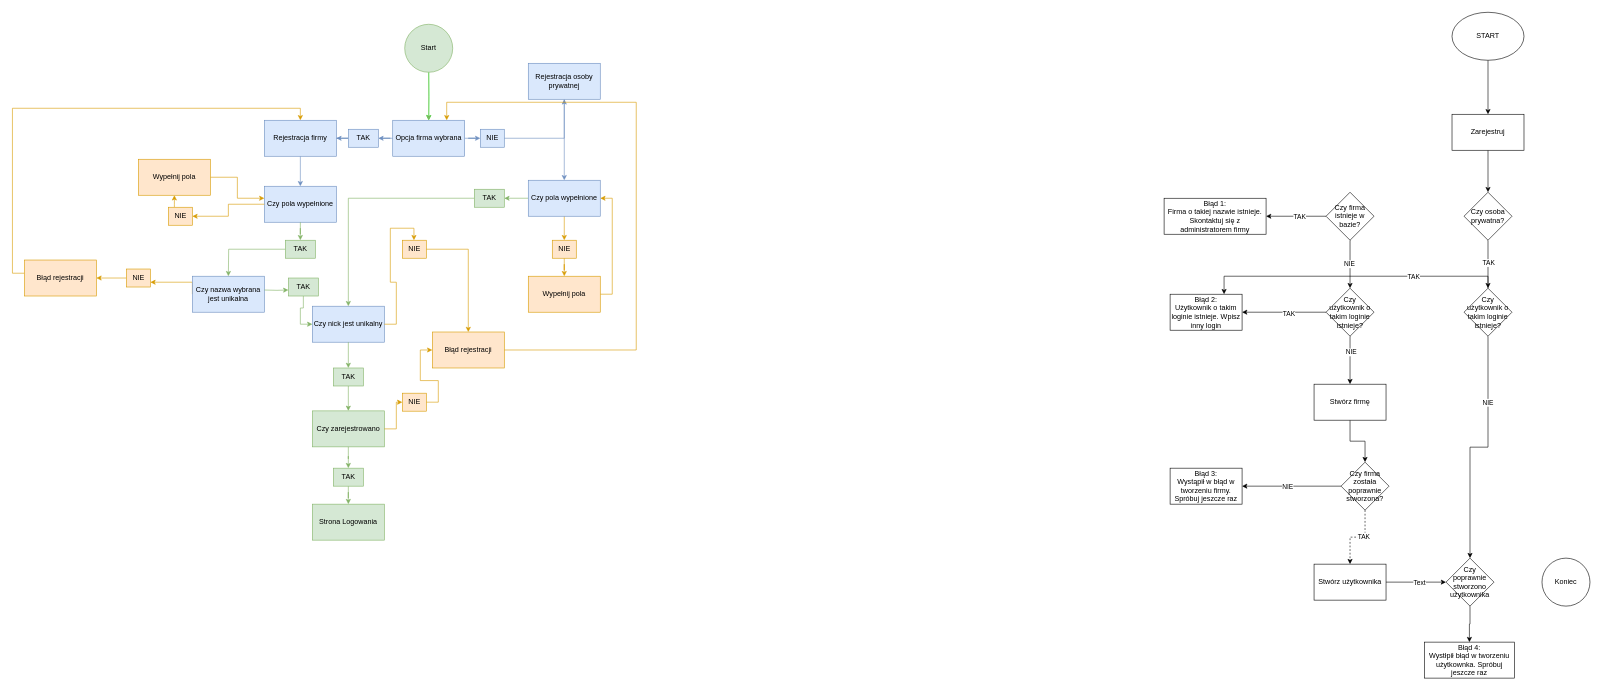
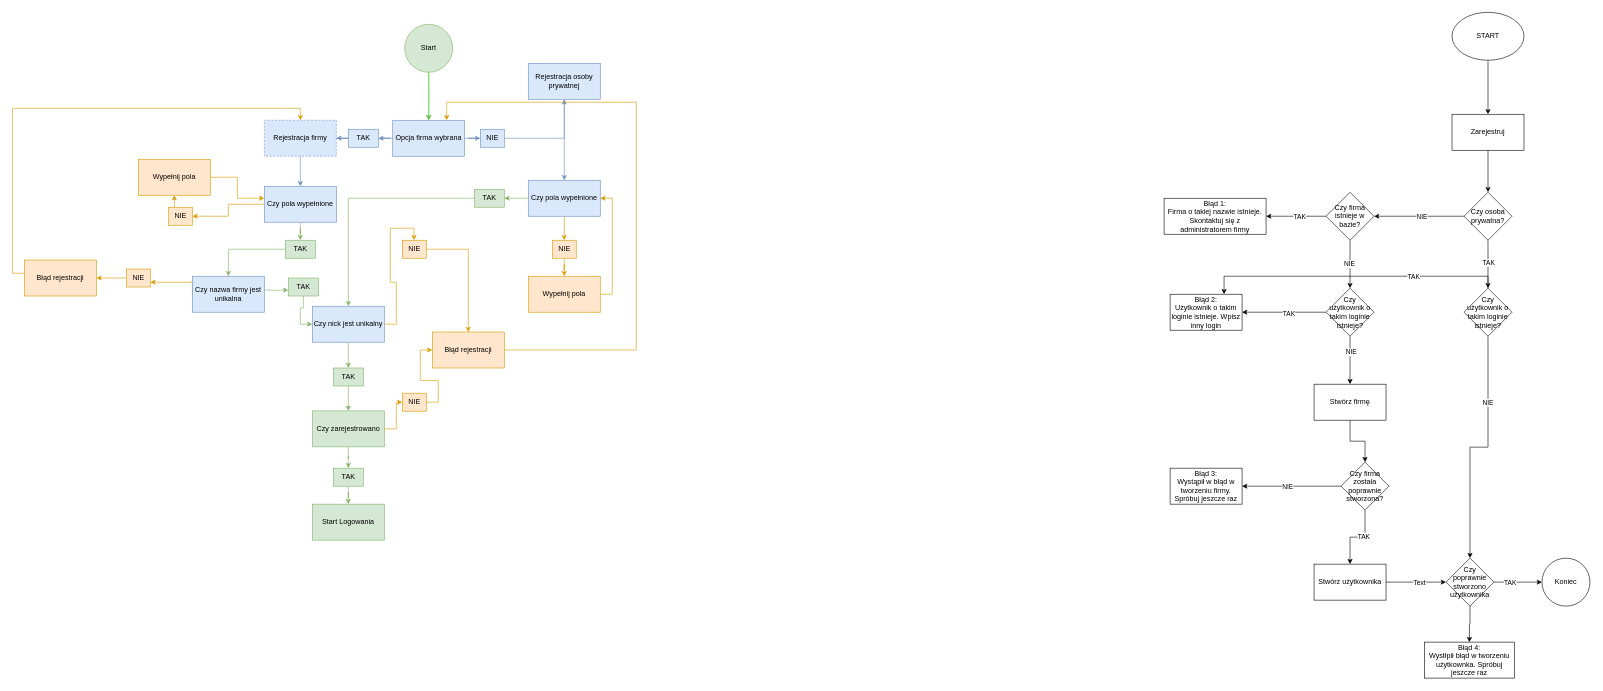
- <mxCell id="8" value="Rejestracja firmy" style="rounded=0;whiteSpace=wrap;html=1;fillColor=#dae8fc;strokeColor=#6c8ebf;" parent="1" vertex="1"><mxGeometry x="440" y="200" width="120" height="60" as="geometry" /></mxCell>
+ <mxCell id="8" value="Rejestracja firmy" style="rounded=0;whiteSpace=wrap;html=1;fillColor=#dae8fc;strokeColor=#6c8ebf;dashed=1;" parent="1" vertex="1"><mxGeometry x="440" y="200" width="120" height="60" as="geometry" /></mxCell>
+ <mxCell id="64" style="edgeStyle=orthogonalEdgeStyle;rounded=0;orthogonalLoop=1;jettySize=auto;html=1;entryX=1;entryY=0.5;entryDx=0;entryDy=0;" edge="1" parent="1" source="68" target="73"><mxGeometry relative="1" as="geometry" /></mxCell>
+ <mxCell id="65" value="NIE" style="edgeLabel;html=1;align=center;verticalAlign=middle;resizable=0;points=[];" vertex="1" connectable="0" parent="64"><mxGeometry x="-0.051" y="-1" relative="1" as="geometry"><mxPoint y="1" as="offset" /></mxGeometry></mxCell>
- <mxCell id="44" value="Czy nazwa wybrana jest unikalna" style="whiteSpace=wrap;html=1;rounded=0;fillColor=#dae8fc;strokeColor=#6c8ebf;" parent="1" vertex="1"><mxGeometry x="320" y="460" width="120" height="60" as="geometry" /></mxCell>
+ <mxCell id="44" value="Czy nazwa firmy jest unikalna" style="whiteSpace=wrap;html=1;rounded=0;fillColor=#dae8fc;strokeColor=#6c8ebf;" parent="1" vertex="1"><mxGeometry x="320" y="460" width="120" height="60" as="geometry" /></mxCell>
- <mxCell id="55" value="Strona Logowania" style="whiteSpace=wrap;html=1;fillColor=#d5e8d4;strokeColor=#82b366;" parent="1" vertex="1"><mxGeometry x="520" y="840" width="120" height="60" as="geometry" /></mxCell>
+ <mxCell id="55" value="Start Logowania" style="whiteSpace=wrap;html=1;fillColor=#d5e8d4;strokeColor=#82b366;" parent="1" vertex="1"><mxGeometry x="520" y="840" width="120" height="60" as="geometry" /></mxCell>
- <mxCell id="85" value="" style="edgeStyle=orthogonalEdgeStyle;rounded=0;orthogonalLoop=1;jettySize=auto;html=1;dashed=1;" edge="1" parent="1" source="87" target="91"><mxGeometry relative="1" as="geometry" /></mxCell>
+ <mxCell id="85" value="" style="edgeStyle=orthogonalEdgeStyle;rounded=0;orthogonalLoop=1;jettySize=auto;html=1;" edge="1" parent="1" source="87" target="91"><mxGeometry relative="1" as="geometry" /></mxCell>
+ <mxCell id="92" value="" style="edgeStyle=orthogonalEdgeStyle;rounded=0;orthogonalLoop=1;jettySize=auto;html=1;" edge="1" parent="1" source="95" target="96"><mxGeometry relative="1" as="geometry" /></mxCell>
+ <mxCell id="93" value="TAK" style="edgeLabel;html=1;align=center;verticalAlign=middle;resizable=0;points=[];" vertex="1" connectable="0" parent="92"><mxGeometry x="-0.342" relative="1" as="geometry"><mxPoint as="offset" /></mxGeometry></mxCell>
